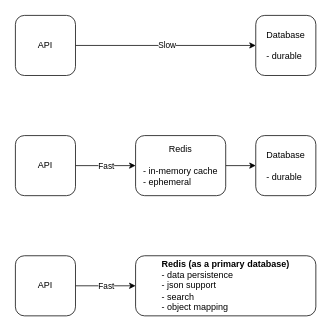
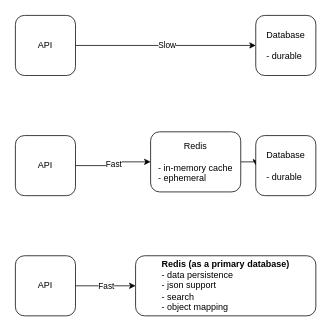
- <mxCell id="10" value="Redis&lt;div&gt;&lt;br&gt;&lt;div style=&quot;text-align: left;&quot;&gt;- in-memory cache&lt;/div&gt;&lt;/div&gt;&lt;div style=&quot;text-align: left;&quot;&gt;- ephemeral&lt;/div&gt;" style="rounded=1;whiteSpace=wrap;html=1;" vertex="1" parent="1"><mxGeometry x="180" y="180" width="120" height="80" as="geometry" /></mxCell>
+ <mxCell id="10" value="Redis&lt;div&gt;&lt;br&gt;&lt;div style=&quot;text-align: left;&quot;&gt;- in-memory cache&lt;/div&gt;&lt;/div&gt;&lt;div style=&quot;text-align: left;&quot;&gt;- ephemeral&lt;/div&gt;" style="rounded=1;whiteSpace=wrap;html=1;" vertex="1" parent="1"><mxGeometry x="200" y="175" width="120" height="80" as="geometry" /></mxCell>
